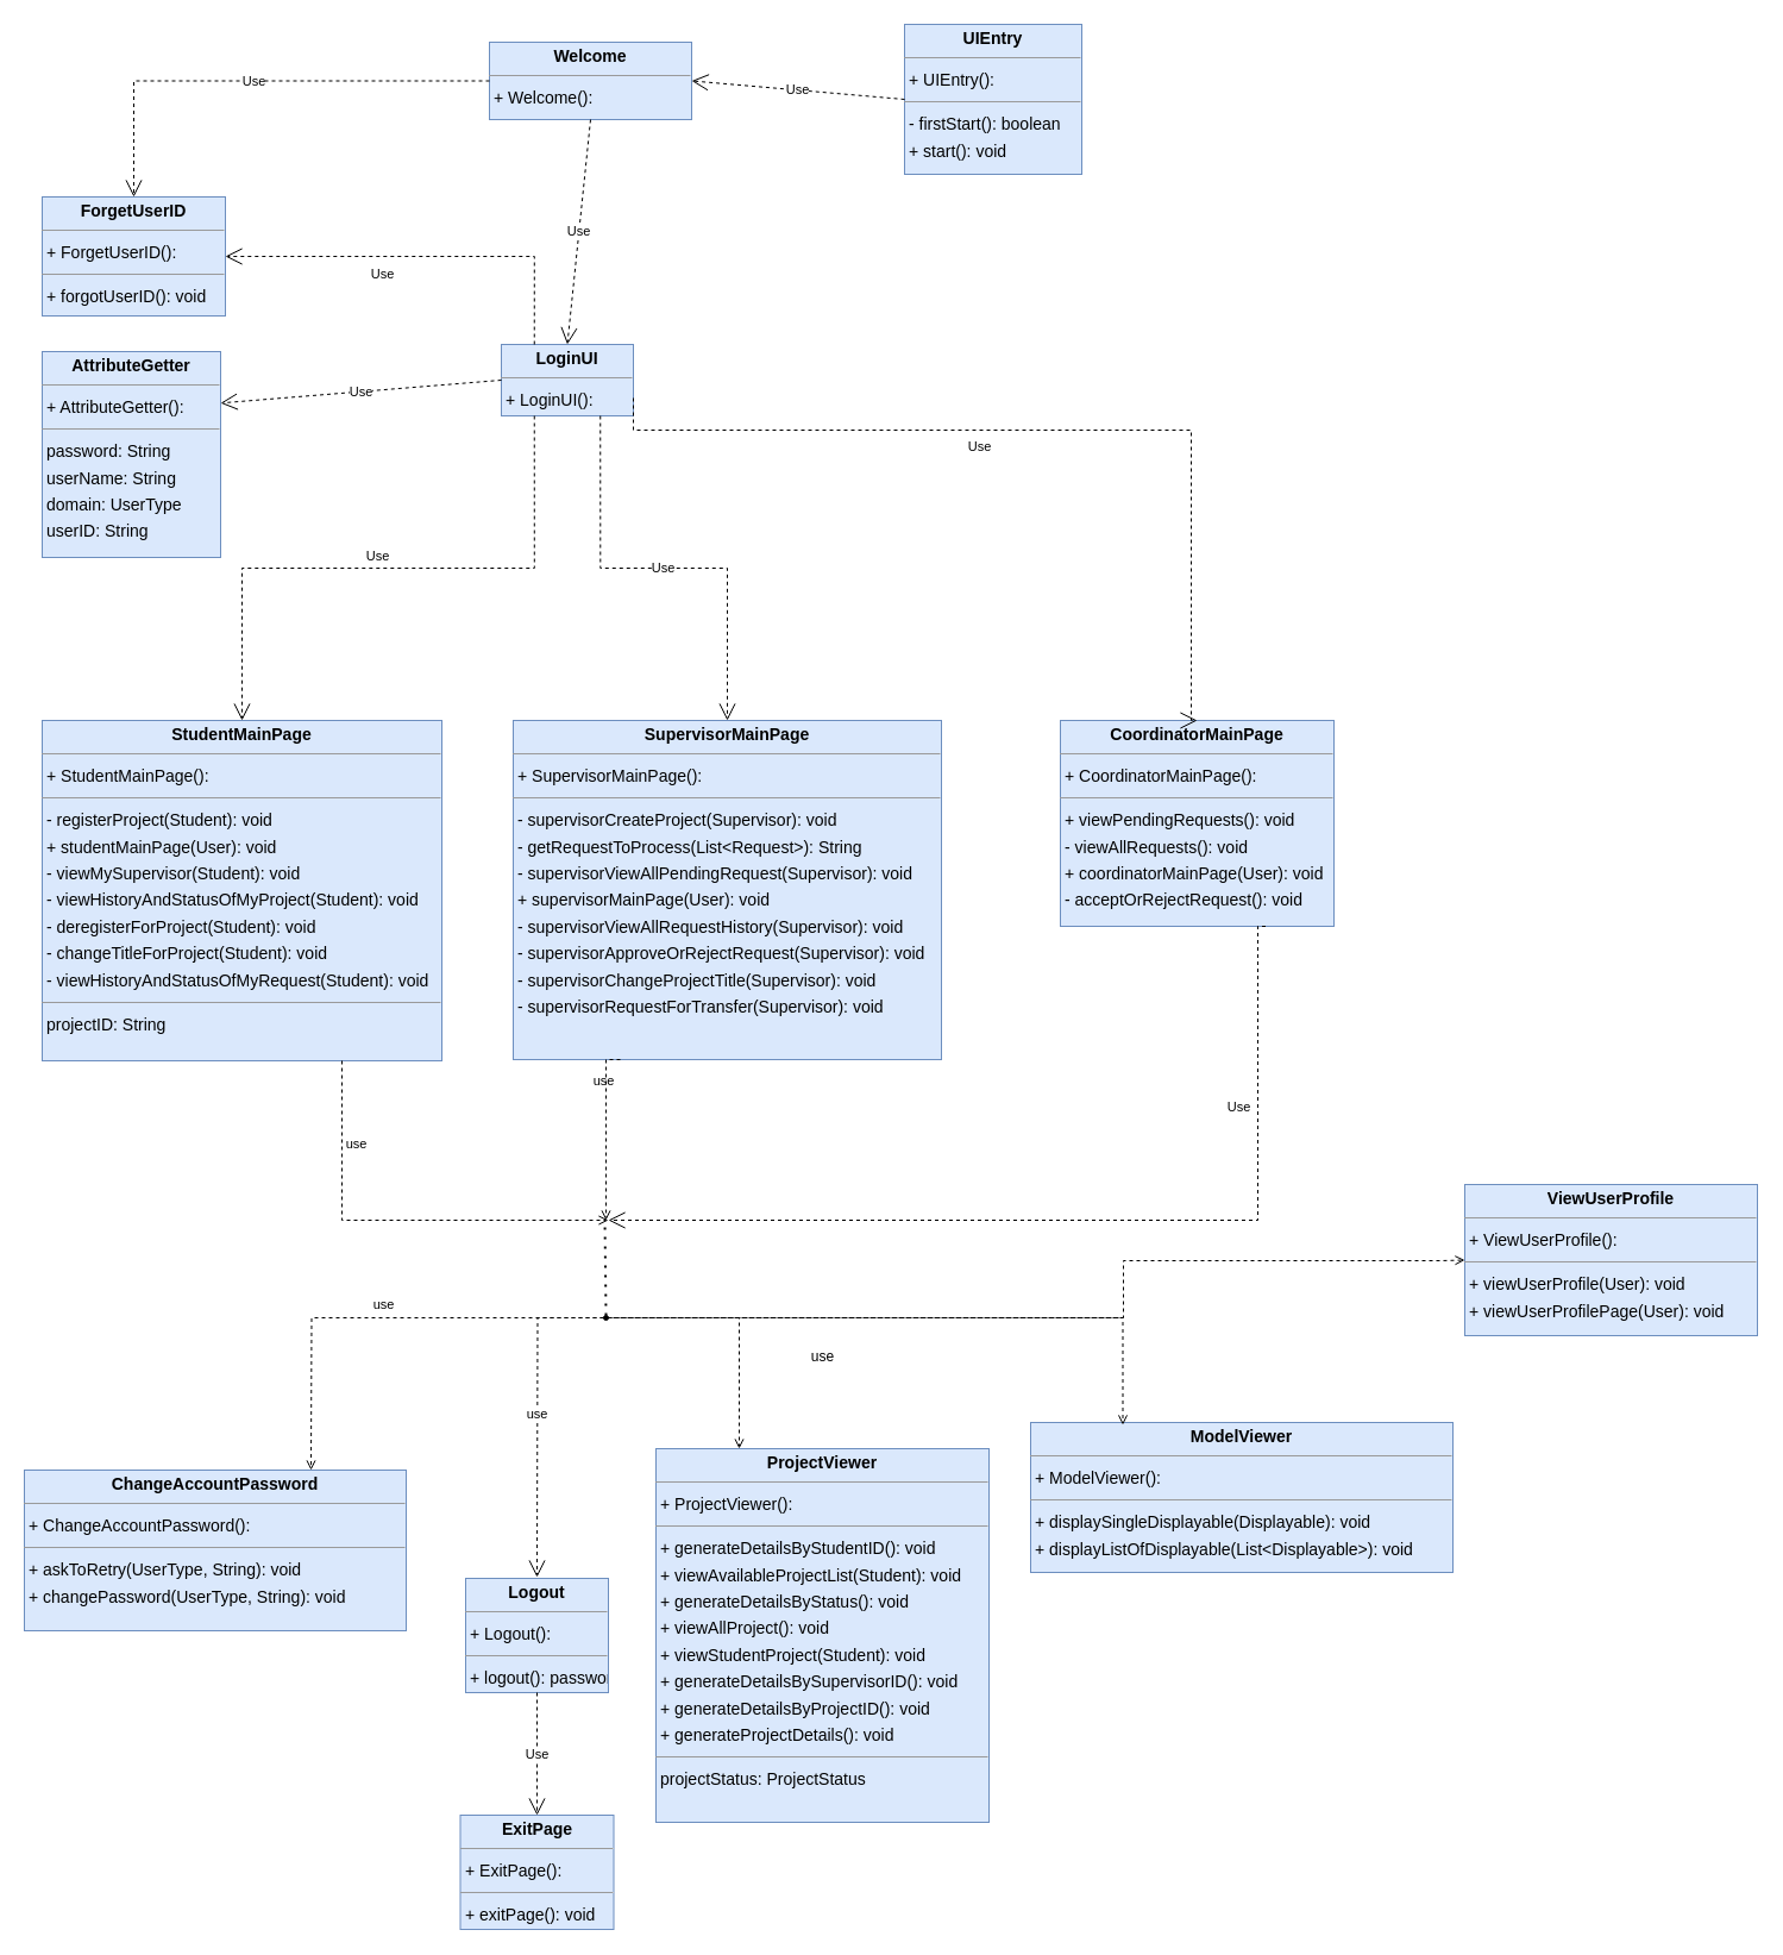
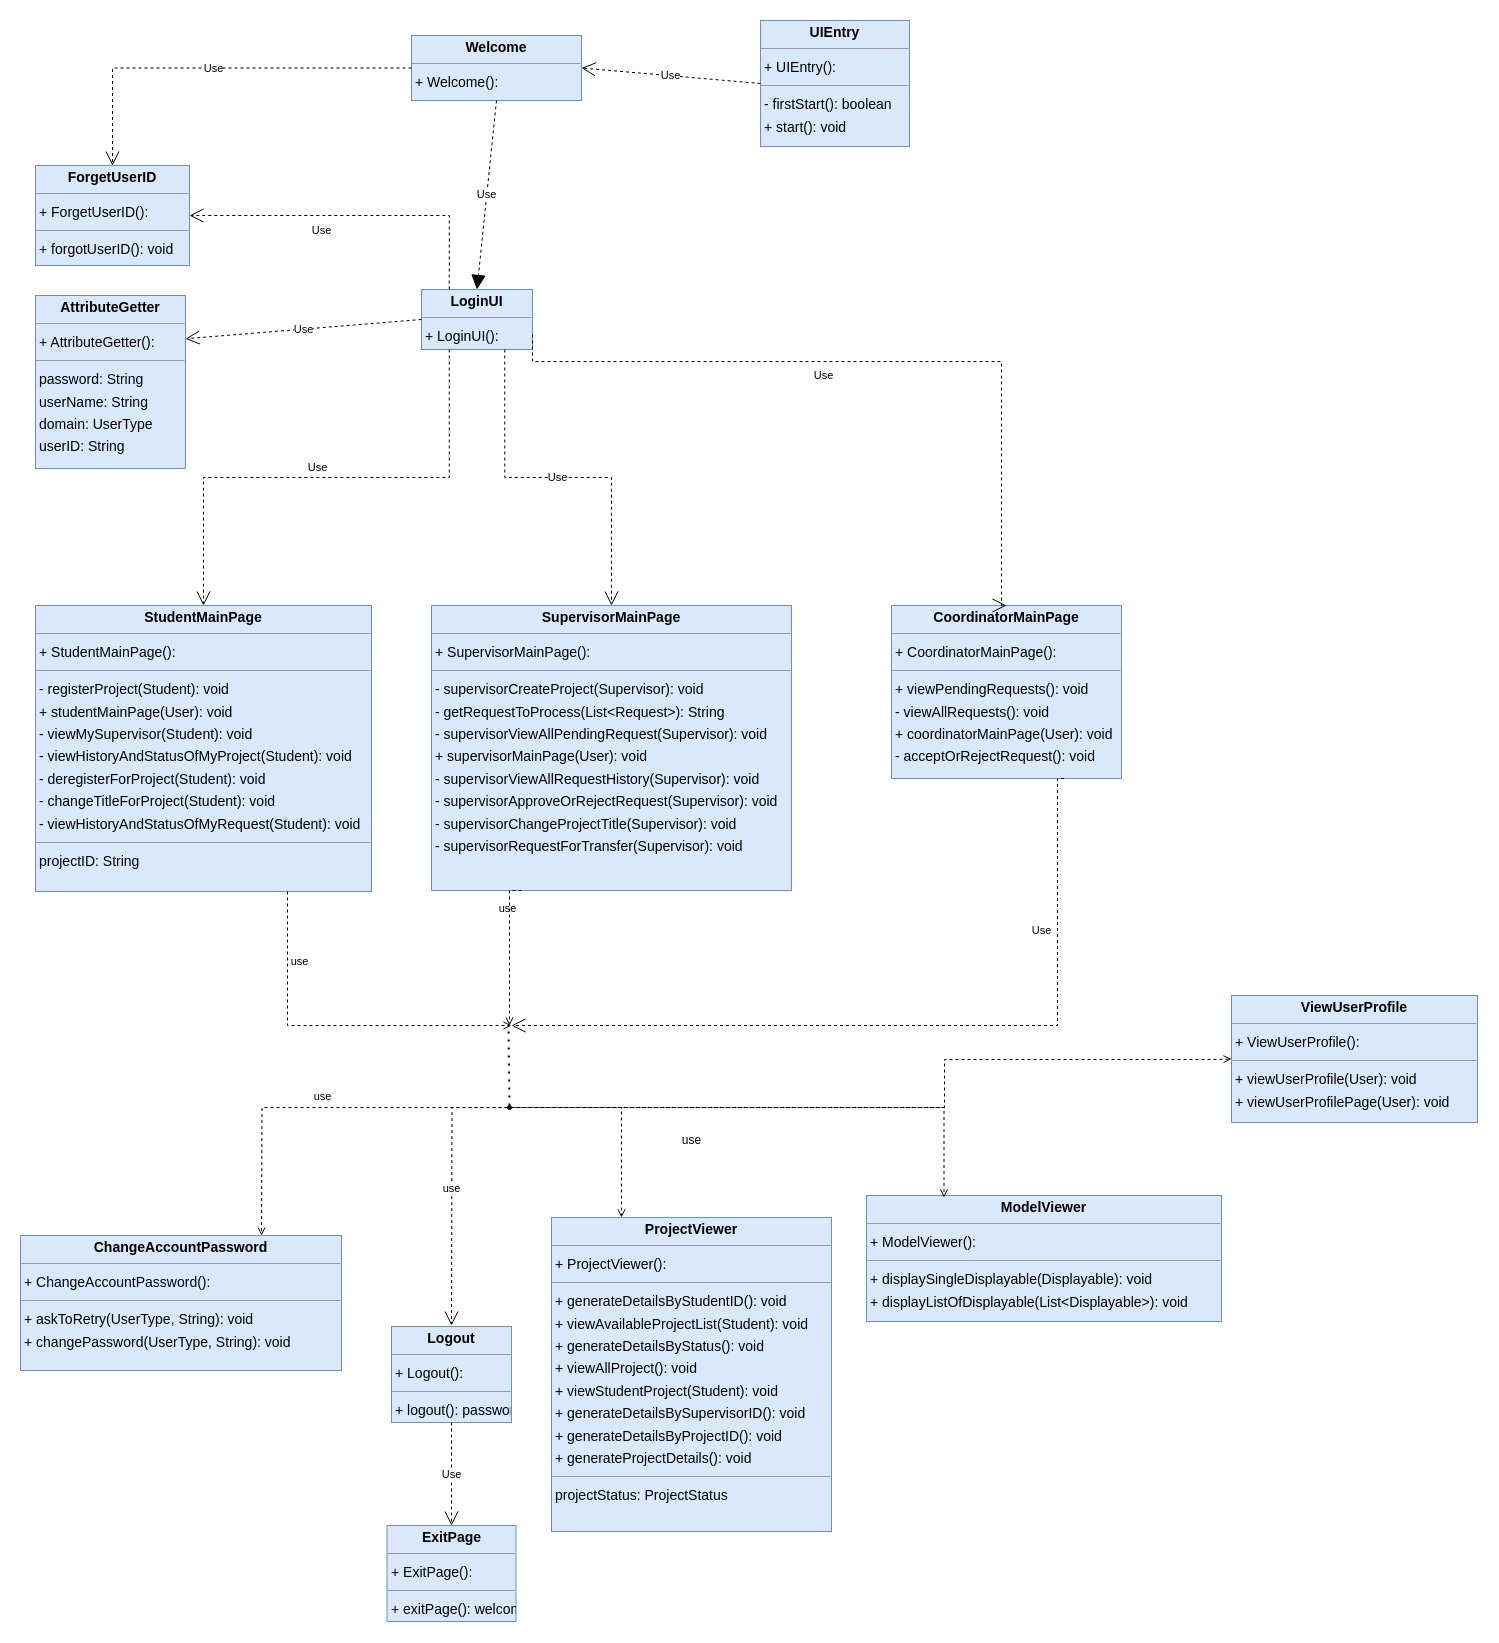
- <mxCell id="16" value="Use" style="endArrow=open;endSize=12;dashed=1;html=1;rounded=0;exitX=0.5;exitY=1;exitDx=0;exitDy=0;entryX=0.5;entryY=0;entryDx=0;entryDy=0;" edge="1" parent="1" source="14" target="5"><mxGeometry width="160" relative="1" as="geometry"><mxPoint x="311" y="275" as="sourcePoint" /><mxPoint x="471" y="275" as="targetPoint" /></mxGeometry></mxCell>
+ <mxCell id="16" value="Use" style="endArrow=block;endSize=12;dashed=1;html=1;rounded=0;exitX=0.5;exitY=1;exitDx=0;exitDy=0;entryX=0.5;entryY=0;entryDx=0;entryDy=0;" edge="1" parent="1" source="14" target="5"><mxGeometry width="160" relative="1" as="geometry"><mxPoint x="311" y="275" as="sourcePoint" /><mxPoint x="471" y="275" as="targetPoint" /></mxGeometry></mxCell>
- <mxCell id="13" value="&lt;p style=&quot;margin:0px;margin-top:4px;text-align:center;&quot;&gt;&lt;b&gt;ExitPage&lt;/b&gt;&lt;/p&gt;&lt;hr size=&quot;1&quot;/&gt;&lt;p style=&quot;margin:0 0 0 4px;line-height:1.6;&quot;&gt;+ ExitPage(): &lt;/p&gt;&lt;hr size=&quot;1&quot;/&gt;&lt;p style=&quot;margin:0 0 0 4px;line-height:1.6;&quot;&gt;+ exitPage(): void&lt;/p&gt;" style="verticalAlign=top;align=left;overflow=fill;fontSize=14;fontFamily=Helvetica;html=1;rounded=0;shadow=0;comic=0;labelBackgroundColor=none;strokeWidth=1;fillColor=#dae8fc;strokeColor=#6c8ebf;" vertex="1" parent="1"><mxGeometry x="386.5" y="1525" width="129" height="96" as="geometry" /></mxCell>
+ <mxCell id="13" value="&lt;p style=&quot;margin:0px;margin-top:4px;text-align:center;&quot;&gt;&lt;b&gt;ExitPage&lt;/b&gt;&lt;/p&gt;&lt;hr size=&quot;1&quot;/&gt;&lt;p style=&quot;margin:0 0 0 4px;line-height:1.6;&quot;&gt;+ ExitPage(): &lt;/p&gt;&lt;hr size=&quot;1&quot;/&gt;&lt;p style=&quot;margin:0 0 0 4px;line-height:1.6;&quot;&gt;+ exitPage(): welcome&lt;/p&gt;" style="verticalAlign=top;align=left;overflow=fill;fontSize=14;fontFamily=Helvetica;html=1;rounded=0;shadow=0;comic=0;labelBackgroundColor=none;strokeWidth=1;fillColor=#dae8fc;strokeColor=#6c8ebf;" vertex="1" parent="1"><mxGeometry x="386.5" y="1525" width="129" height="96" as="geometry" /></mxCell>
